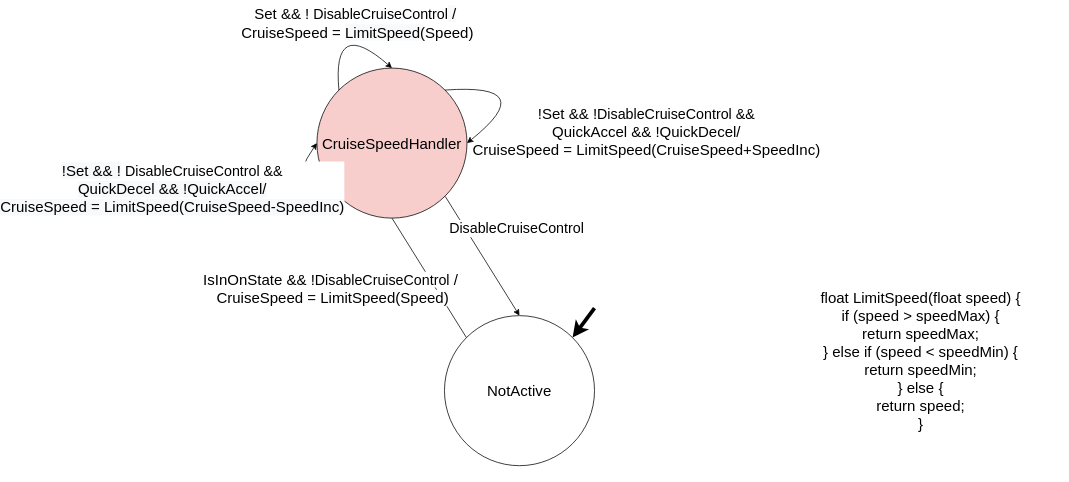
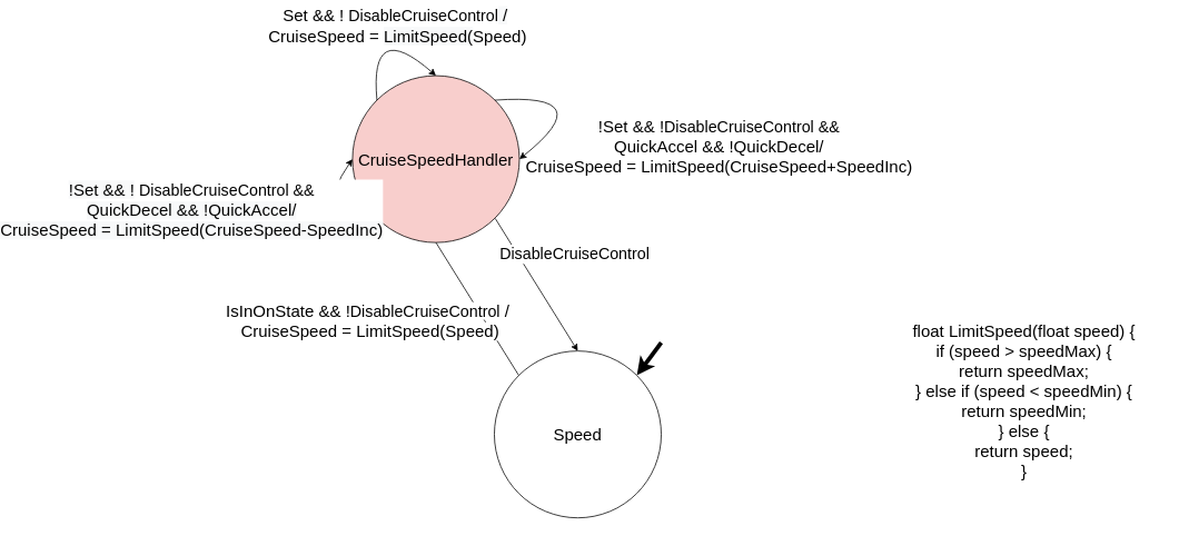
- <mxCell id="10" value="&lt;font style=&quot;font-size: 20px&quot;&gt;NotActive&lt;br&gt;&lt;/font&gt;" style="ellipse;whiteSpace=wrap;html=1;aspect=fixed;" parent="1" vertex="1"><mxGeometry x="352" y="420" width="200" height="200" as="geometry" /></mxCell>
+ <mxCell id="10" value="&lt;font style=&quot;font-size: 20px&quot;&gt;Speed&lt;br&gt;&lt;/font&gt;" style="ellipse;whiteSpace=wrap;html=1;aspect=fixed;" parent="1" vertex="1"><mxGeometry x="352" y="420" width="200" height="200" as="geometry" /></mxCell>
